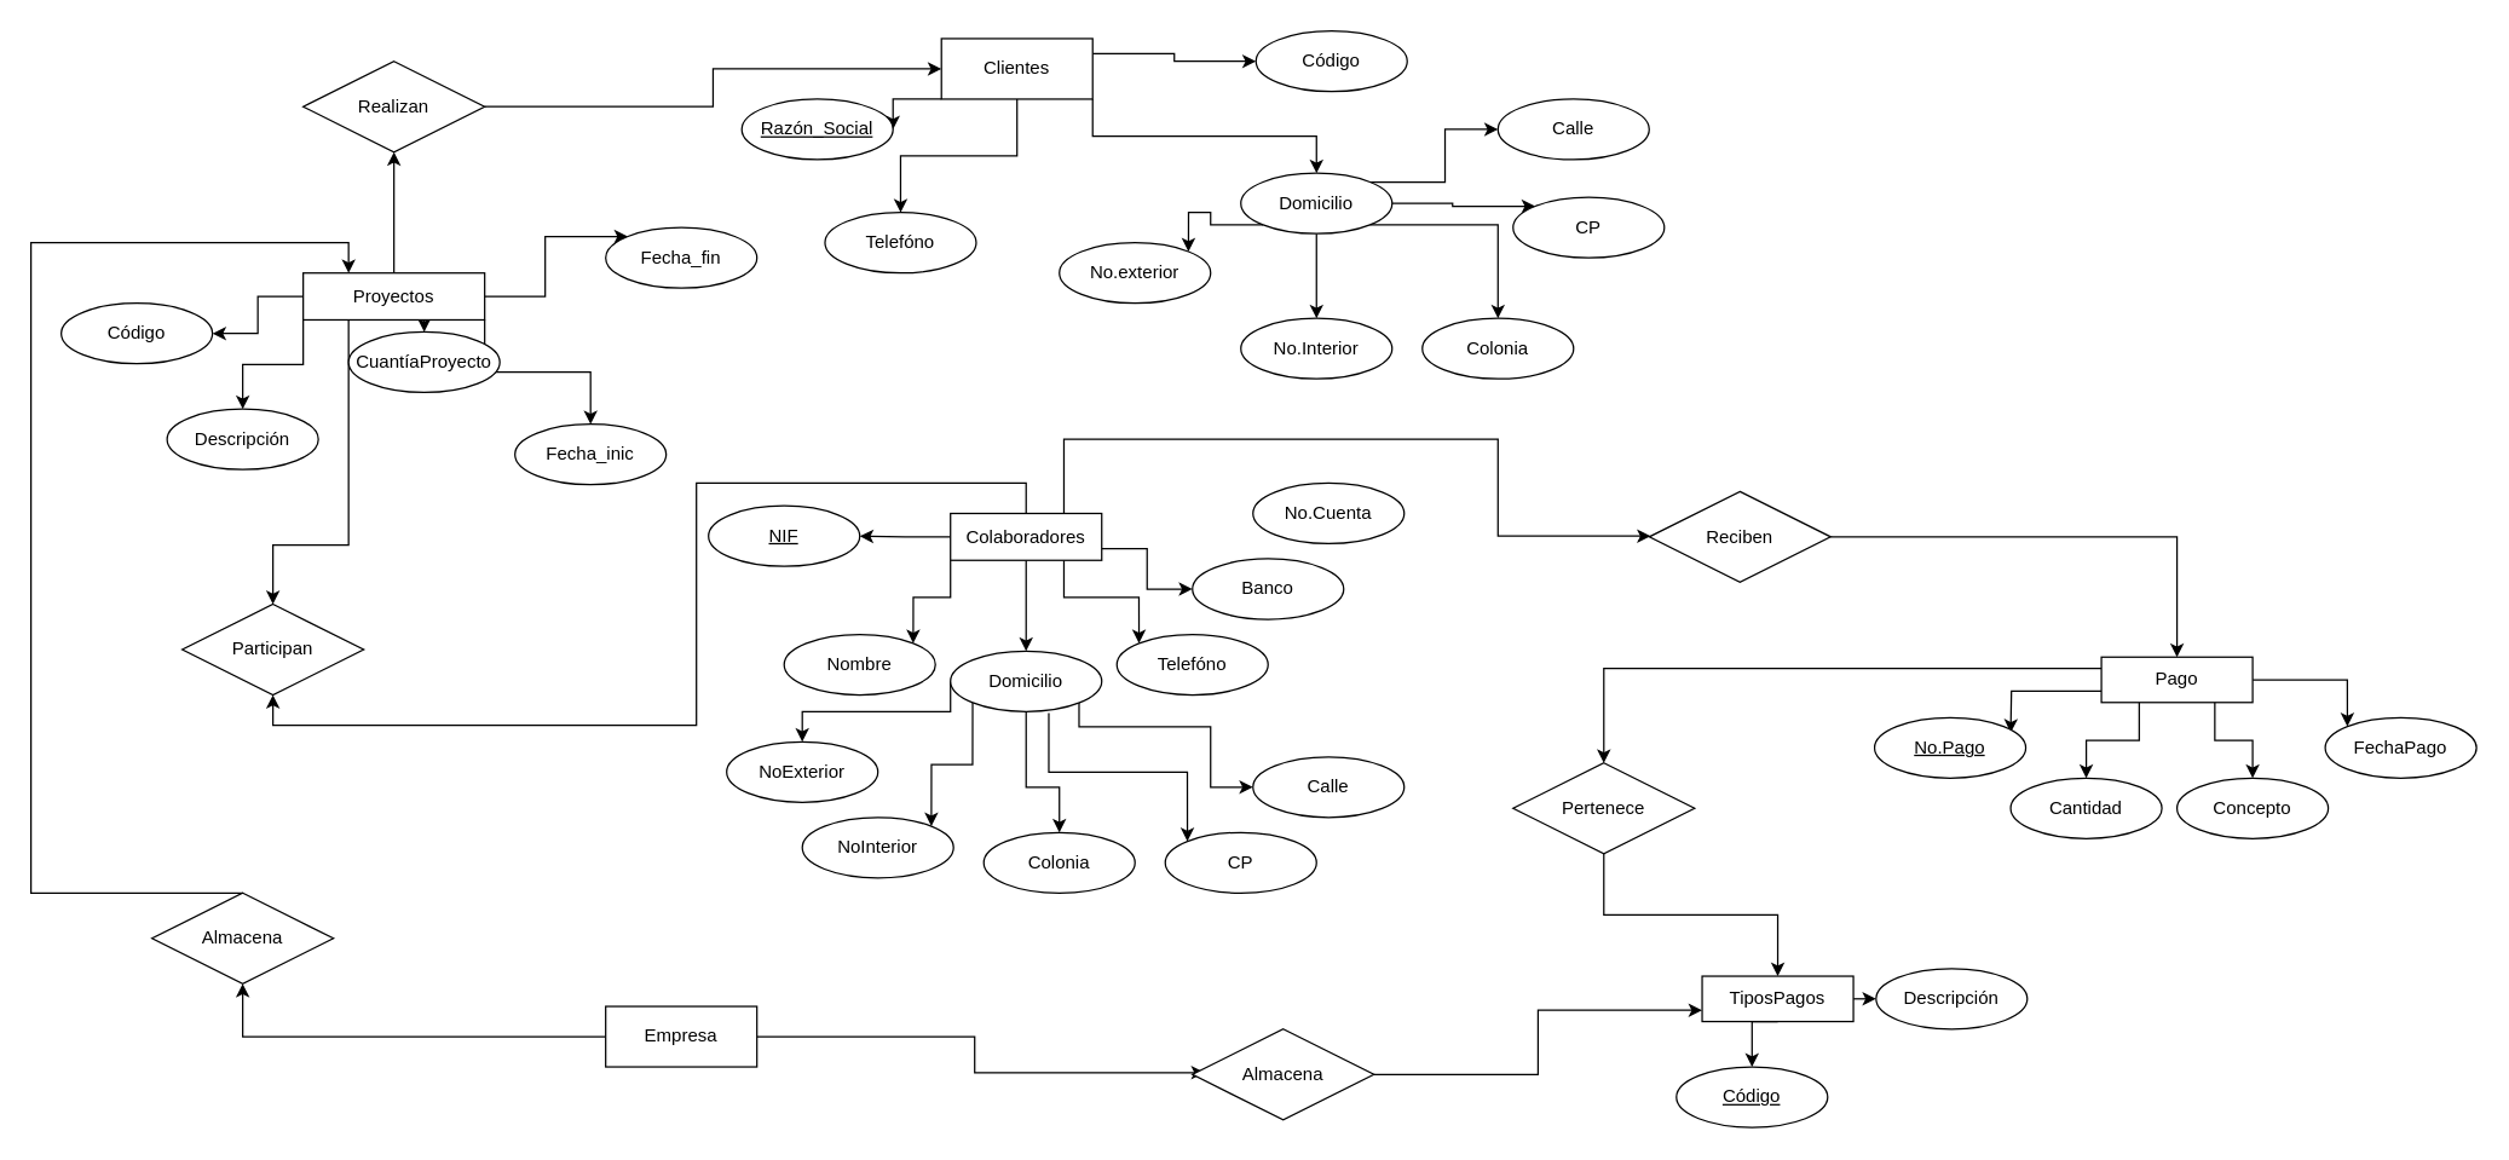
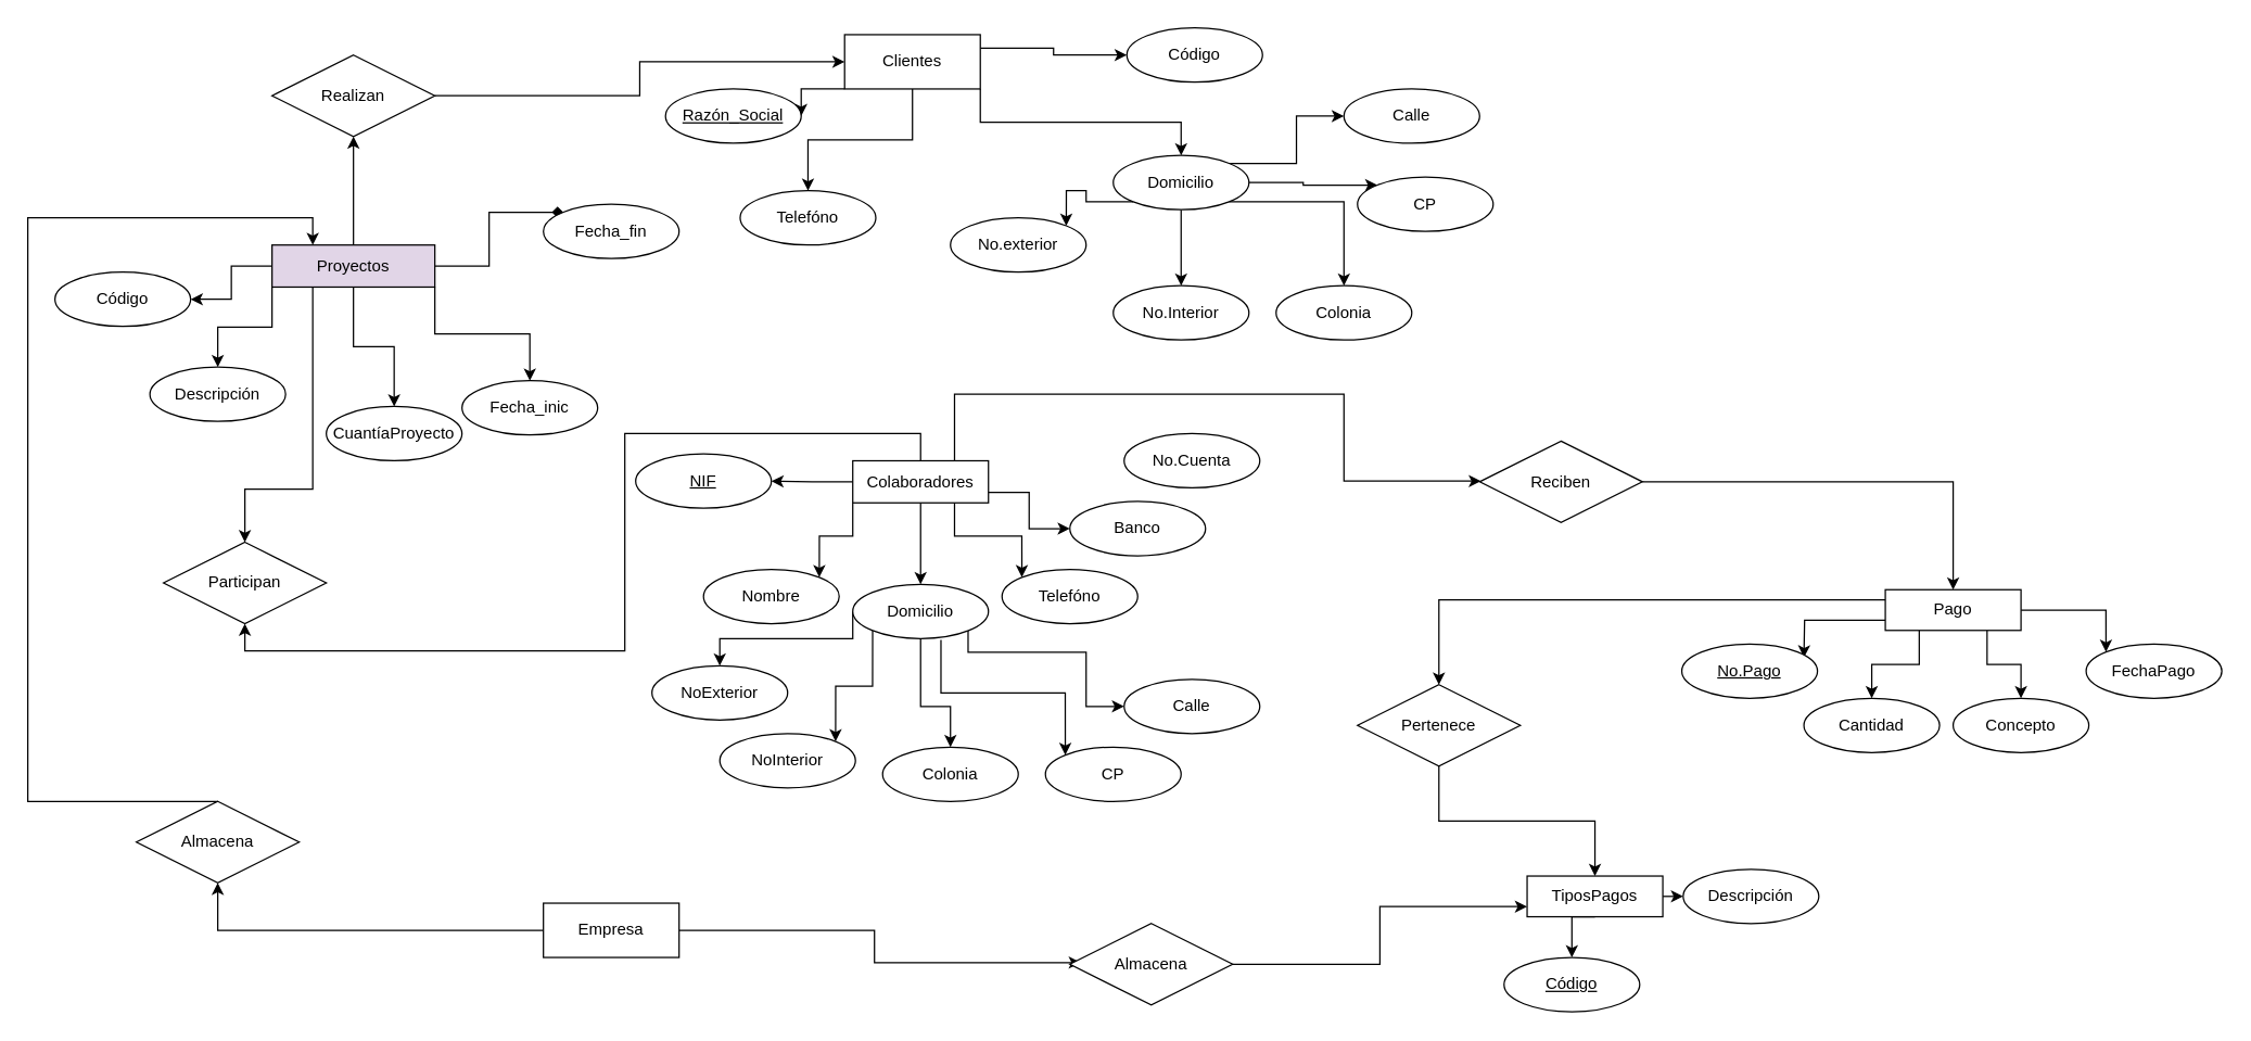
- <mxCell id="4" style="edgeStyle=orthogonalEdgeStyle;rounded=0;orthogonalLoop=1;jettySize=auto;html=1;exitX=1;exitY=0.5;exitDx=0;exitDy=0;entryX=0;entryY=0;entryDx=0;entryDy=0;" edge="1" parent="1" source="9" target="14"><mxGeometry relative="1" as="geometry" /></mxCell>
+ <mxCell id="4" style="edgeStyle=orthogonalEdgeStyle;rounded=0;orthogonalLoop=1;jettySize=auto;html=1;exitX=1;exitY=0.5;exitDx=0;exitDy=0;entryX=0;entryY=0;entryDx=0;entryDy=0;endArrow=diamond;" edge="1" parent="1" source="9" target="14"><mxGeometry relative="1" as="geometry" /></mxCell>
- <mxCell id="9" value="Proyectos" style="rounded=0;whiteSpace=wrap;html=1;" vertex="1" parent="1"><mxGeometry x="200" y="180" width="120" height="31" as="geometry" /></mxCell>
+ <mxCell id="9" value="Proyectos" style="rounded=0;whiteSpace=wrap;html=1;fillColor=#e1d5e7;" vertex="1" parent="1"><mxGeometry x="200" y="180" width="120" height="31" as="geometry" /></mxCell>
- <mxCell id="12" value="CuantíaProyecto" style="ellipse;whiteSpace=wrap;html=1;align=center;" vertex="1" parent="1"><mxGeometry x="230" y="219" width="100" height="40" as="geometry" /></mxCell>
+ <mxCell id="12" value="CuantíaProyecto" style="ellipse;whiteSpace=wrap;html=1;align=center;" vertex="1" parent="1"><mxGeometry x="240" y="299" width="100" height="40" as="geometry" /></mxCell>
